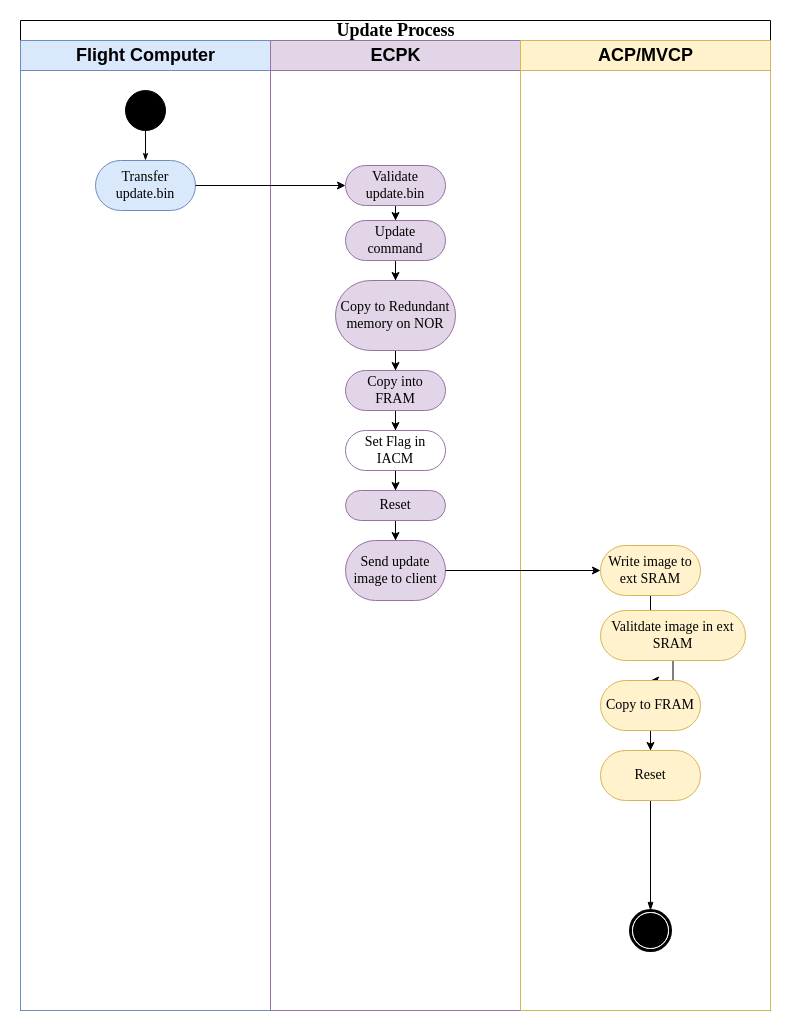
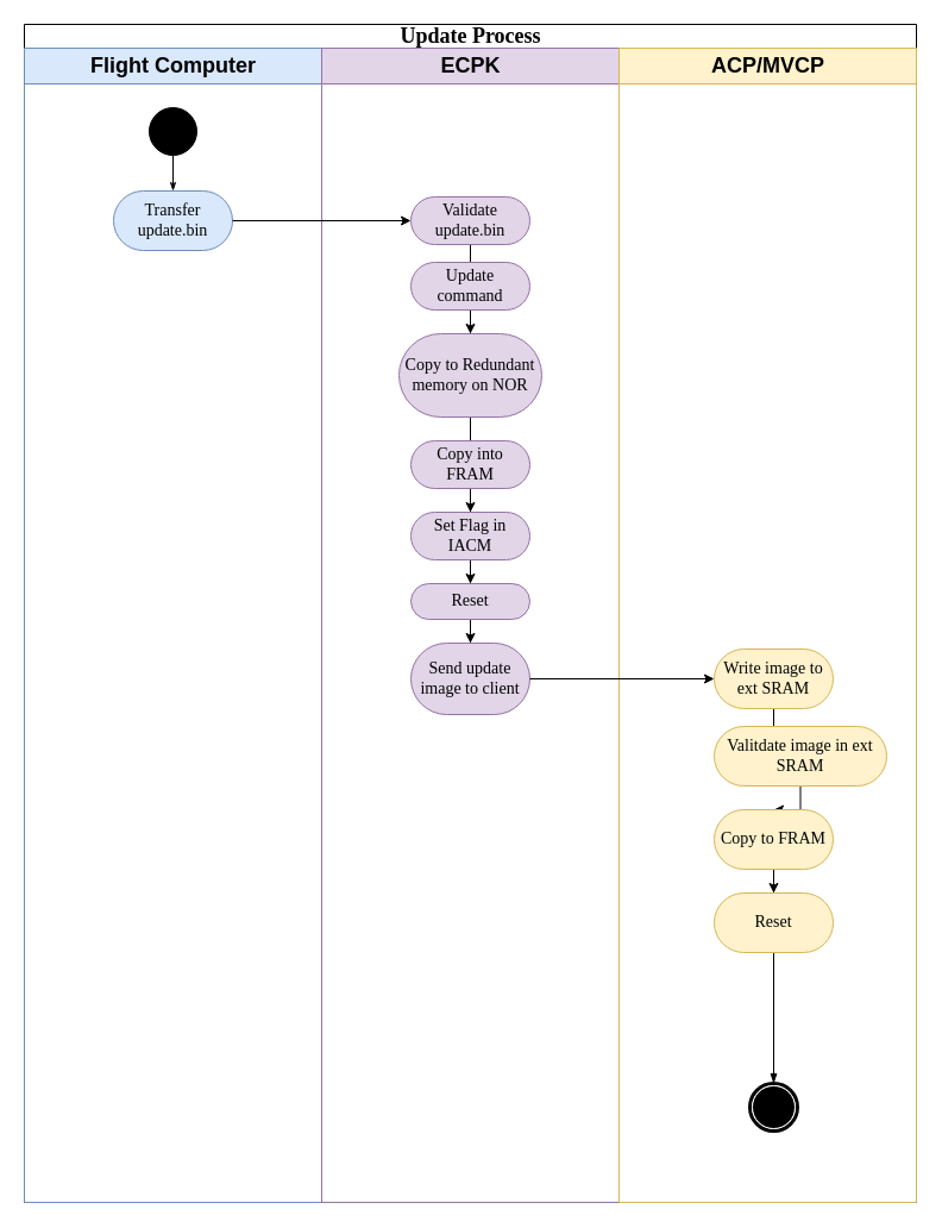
- <mxCell id="9" value="" style="edgeStyle=orthogonalEdgeStyle;rounded=0;orthogonalLoop=1;jettySize=auto;html=1;" edge="1" parent="8" source="10" target="12"><mxGeometry relative="1" as="geometry" /></mxCell>
+ <mxCell id="9" value="" style="edgeStyle=orthogonalEdgeStyle;rounded=0;orthogonalLoop=1;jettySize=auto;html=1;endArrow=none;" edge="1" parent="8" source="10" target="12"><mxGeometry relative="1" as="geometry" /></mxCell>
- <mxCell id="13" value="" style="edgeStyle=orthogonalEdgeStyle;rounded=0;orthogonalLoop=1;jettySize=auto;html=1;" edge="1" parent="8" source="14" target="16"><mxGeometry relative="1" as="geometry" /></mxCell>
+ <mxCell id="13" value="" style="edgeStyle=orthogonalEdgeStyle;rounded=0;orthogonalLoop=1;jettySize=auto;html=1;endArrow=none;" edge="1" parent="8" source="14" target="16"><mxGeometry relative="1" as="geometry" /></mxCell>
- <mxCell id="18" value="Set Flag in IACM" style="rounded=1;whiteSpace=wrap;html=1;shadow=0;comic=0;labelBackgroundColor=none;strokeWidth=1;fontFamily=Verdana;fontSize=14;align=center;arcSize=50;fillColor=#ffffff;strokeColor=#9673a6;" vertex="1" parent="8"><mxGeometry x="75" y="390" width="100" height="40" as="geometry" /></mxCell>
+ <mxCell id="18" value="Set Flag in IACM" style="rounded=1;whiteSpace=wrap;html=1;shadow=0;comic=0;labelBackgroundColor=none;strokeWidth=1;fontFamily=Verdana;fontSize=14;align=center;arcSize=50;fillColor=#e1d5e7;strokeColor=#9673a6;" vertex="1" parent="8"><mxGeometry x="75" y="390" width="100" height="40" as="geometry" /></mxCell>
